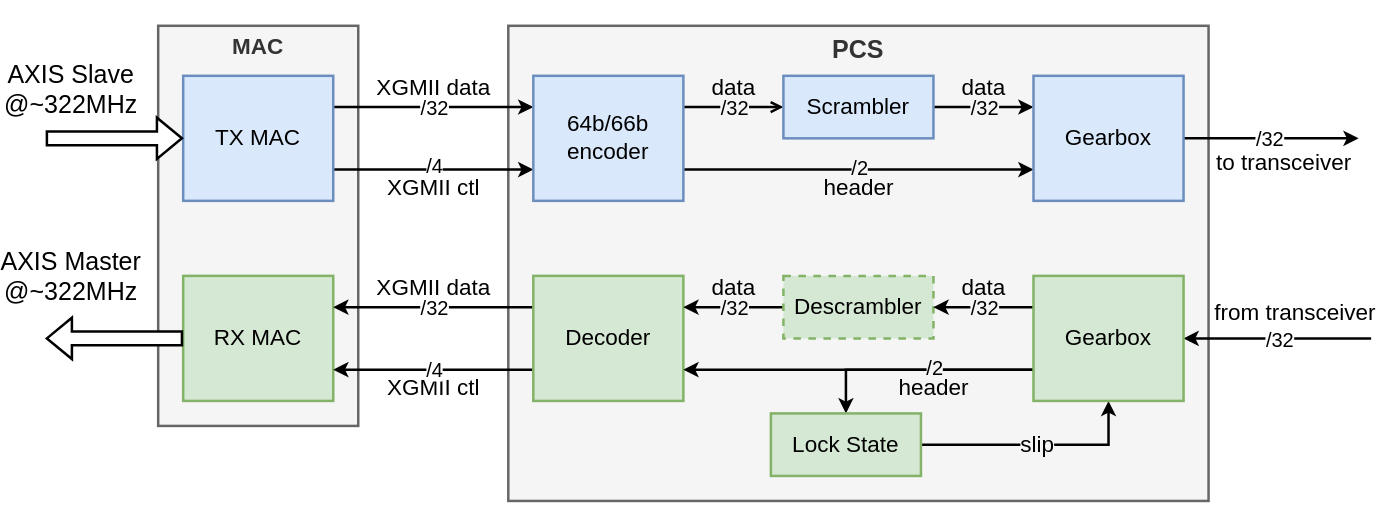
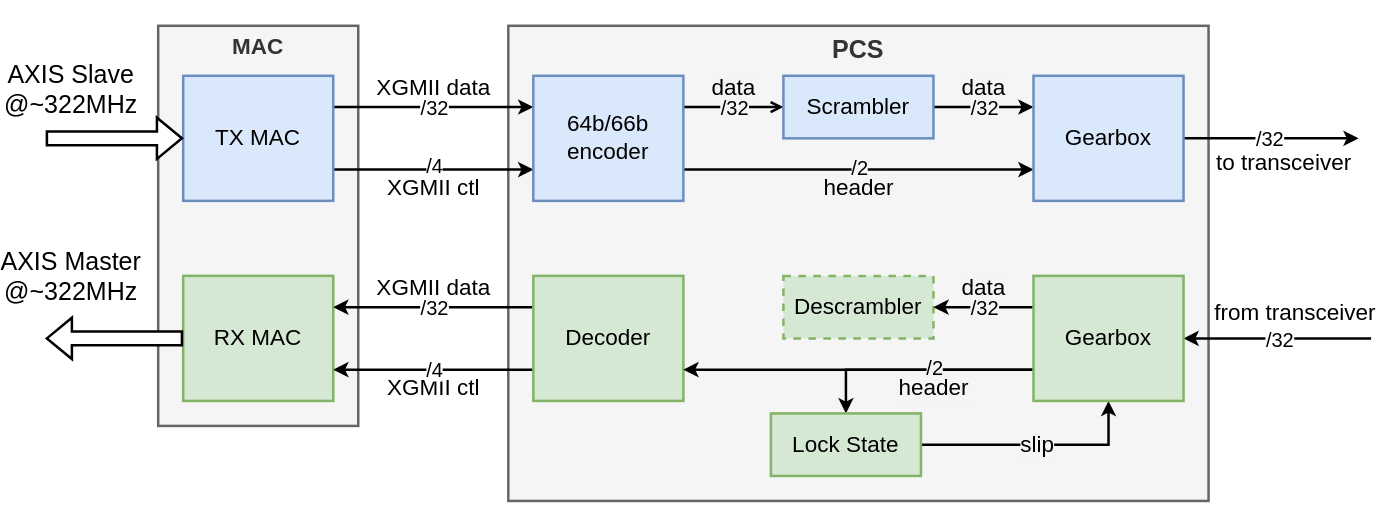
- <mxCell id="29" value="data" style="edgeStyle=orthogonalEdgeStyle;rounded=0;orthogonalLoop=1;jettySize=auto;html=1;exitX=0;exitY=0.5;exitDx=0;exitDy=0;entryX=1;entryY=0.25;entryDx=0;entryDy=0;strokeWidth=2;fontSize=18;labelBackgroundColor=#F5F5F5;" edge="1" parent="1" source="31" target="26"><mxGeometry y="-15" relative="1" as="geometry"><mxPoint as="offset" /></mxGeometry></mxCell>
- <mxCell id="30" value="/32" style="edgeLabel;html=1;align=center;verticalAlign=middle;resizable=0;points=[];fontSize=16;labelBackgroundColor=#F5F5F5;" vertex="1" connectable="0" parent="29"><mxGeometry x="-0.32" y="1" relative="1" as="geometry"><mxPoint x="-13" y="-1" as="offset" /></mxGeometry></mxCell>
